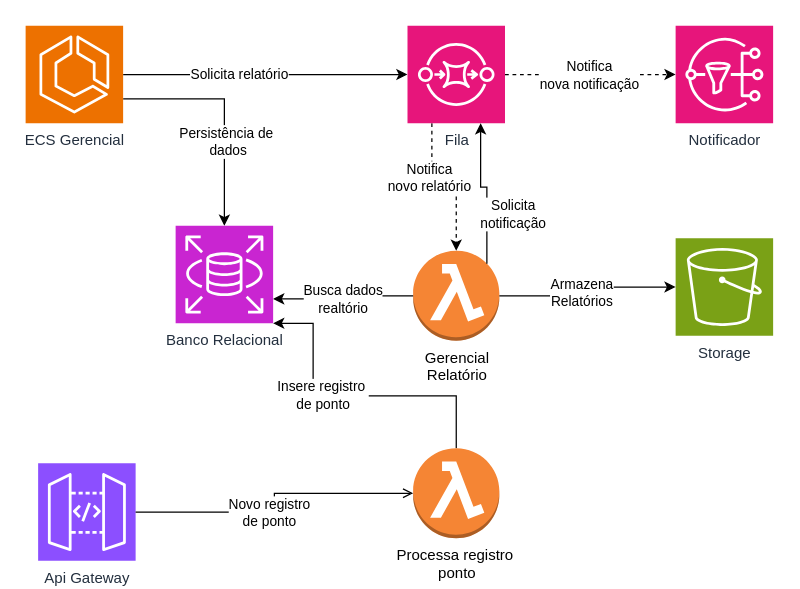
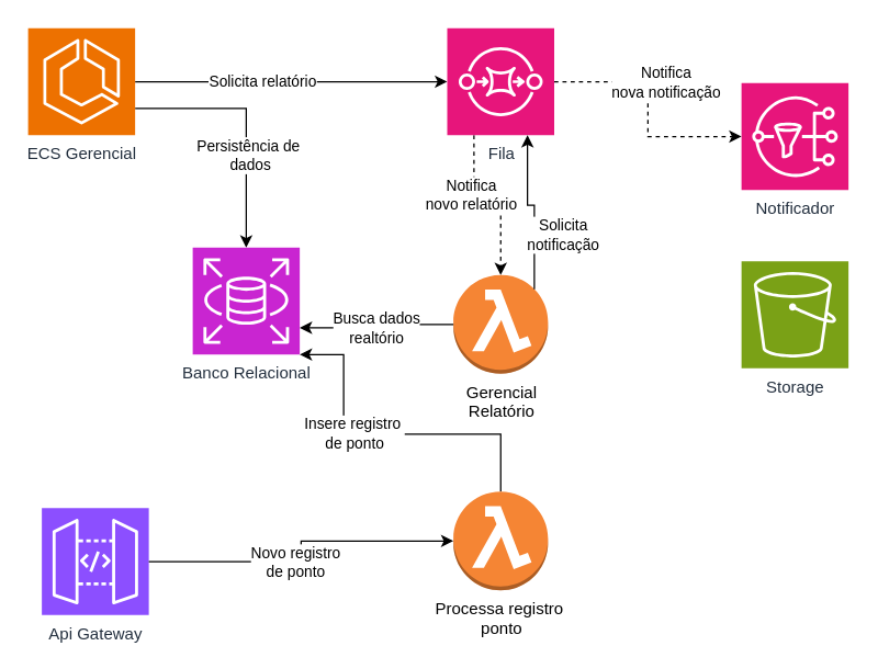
- <mxCell id="12" value="Notificador" style="sketch=0;points=[[0,0,0],[0.25,0,0],[0.5,0,0],[0.75,0,0],[1,0,0],[0,1,0],[0.25,1,0],[0.5,1,0],[0.75,1,0],[1,1,0],[0,0.25,0],[0,0.5,0],[0,0.75,0],[1,0.25,0],[1,0.5,0],[1,0.75,0]];outlineConnect=0;fontColor=#232F3E;fillColor=#E7157B;strokeColor=#ffffff;dashed=0;verticalLabelPosition=bottom;verticalAlign=top;align=center;html=1;fontSize=12;fontStyle=0;aspect=fixed;shape=mxgraph.aws4.resourceIcon;resIcon=mxgraph.aws4.sns;" vertex="1" parent="1"><mxGeometry x="540" y="20" width="78" height="78" as="geometry" /></mxCell>
+ <mxCell id="12" value="Notificador" style="sketch=0;points=[[0,0,0],[0.25,0,0],[0.5,0,0],[0.75,0,0],[1,0,0],[0,1,0],[0.25,1,0],[0.5,1,0],[0.75,1,0],[1,1,0],[0,0.25,0],[0,0.5,0],[0,0.75,0],[1,0.25,0],[1,0.5,0],[1,0.75,0]];outlineConnect=0;fontColor=#232F3E;fillColor=#E7157B;strokeColor=#ffffff;dashed=0;verticalLabelPosition=bottom;verticalAlign=top;align=center;html=1;fontSize=12;fontStyle=0;aspect=fixed;shape=mxgraph.aws4.resourceIcon;resIcon=mxgraph.aws4.sns;" vertex="1" parent="1"><mxGeometry x="540" y="60" width="78" height="78" as="geometry" /></mxCell>
- <mxCell id="16" style="edgeStyle=orthogonalEdgeStyle;rounded=0;orthogonalLoop=1;jettySize=auto;html=1;exitX=1;exitY=0.5;exitDx=0;exitDy=0;exitPerimeter=0;entryX=0;entryY=0.5;entryDx=0;entryDy=0;entryPerimeter=0;" edge="1" parent="1" source="10" target="11"><mxGeometry relative="1" as="geometry" /></mxCell>
- <mxCell id="17" value="Armazena&lt;br&gt;Relatórios" style="edgeLabel;html=1;align=center;verticalAlign=middle;resizable=0;points=[];" connectable="0" vertex="1" parent="16"><mxGeometry x="-0.117" y="3" relative="1" as="geometry"><mxPoint as="offset" /></mxGeometry></mxCell>
- <mxCell id="26" style="edgeStyle=orthogonalEdgeStyle;rounded=0;orthogonalLoop=1;jettySize=auto;html=1;exitX=1;exitY=0.5;exitDx=0;exitDy=0;exitPerimeter=0;entryX=0;entryY=0.5;entryDx=0;entryDy=0;entryPerimeter=0;endArrow=open;" edge="1" parent="1" source="25" target="24"><mxGeometry relative="1" as="geometry" /></mxCell>
+ <mxCell id="26" style="edgeStyle=orthogonalEdgeStyle;rounded=0;orthogonalLoop=1;jettySize=auto;html=1;exitX=1;exitY=0.5;exitDx=0;exitDy=0;exitPerimeter=0;entryX=0;entryY=0.5;entryDx=0;entryDy=0;entryPerimeter=0;" edge="1" parent="1" source="25" target="24"><mxGeometry relative="1" as="geometry" /></mxCell>
